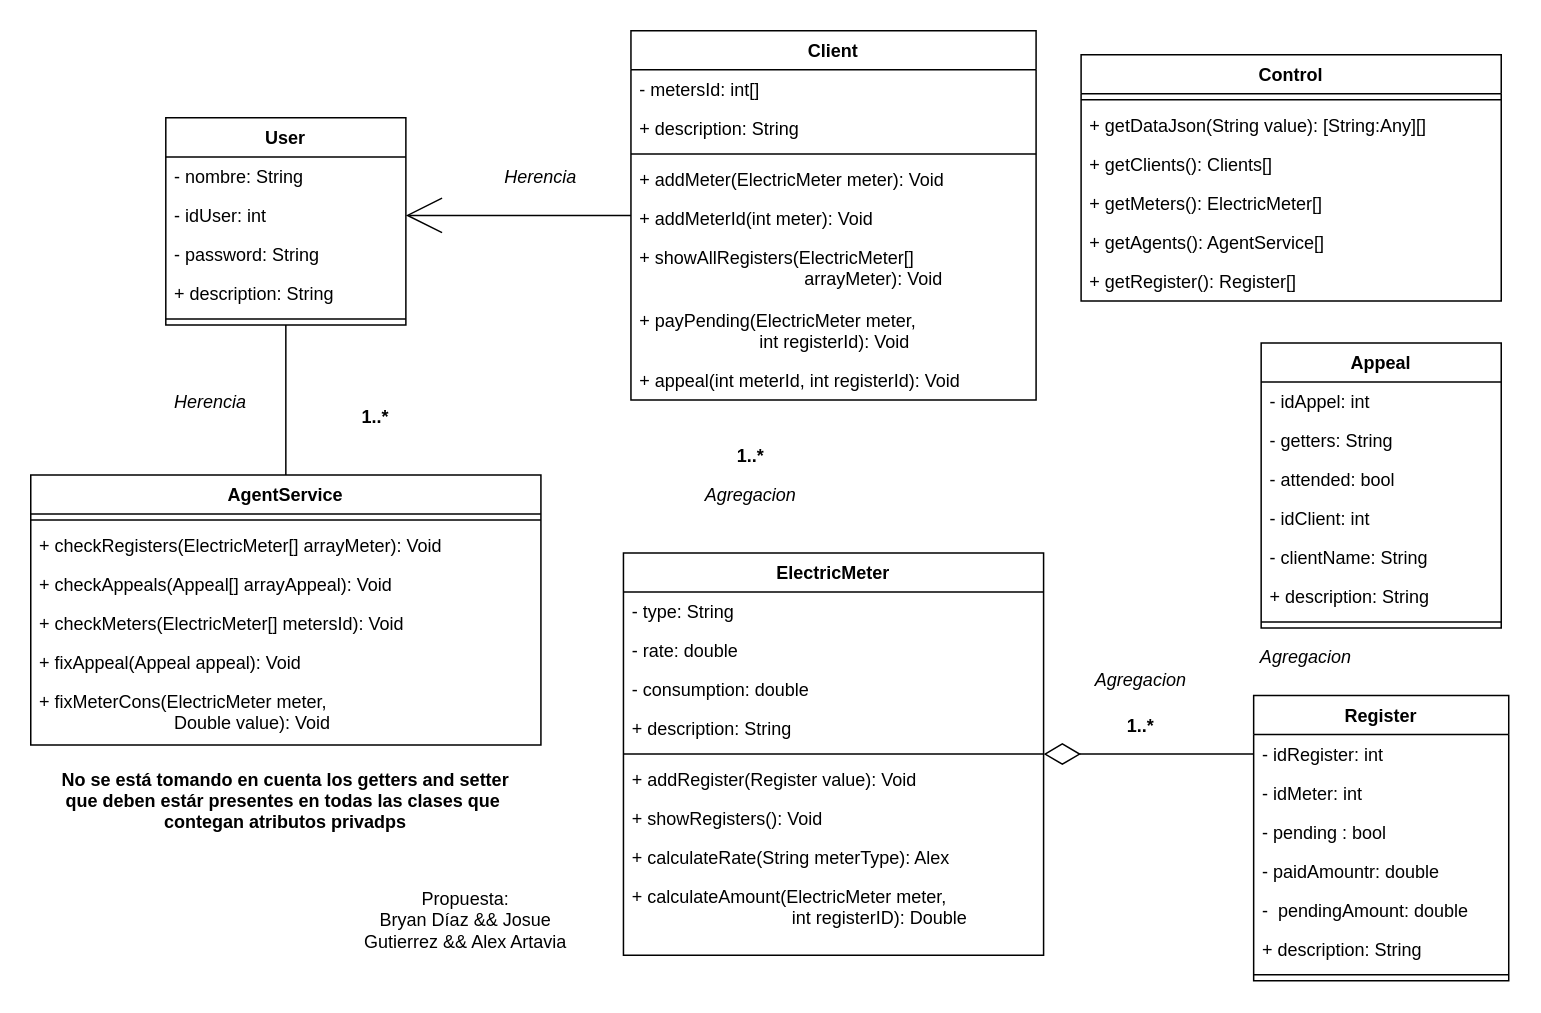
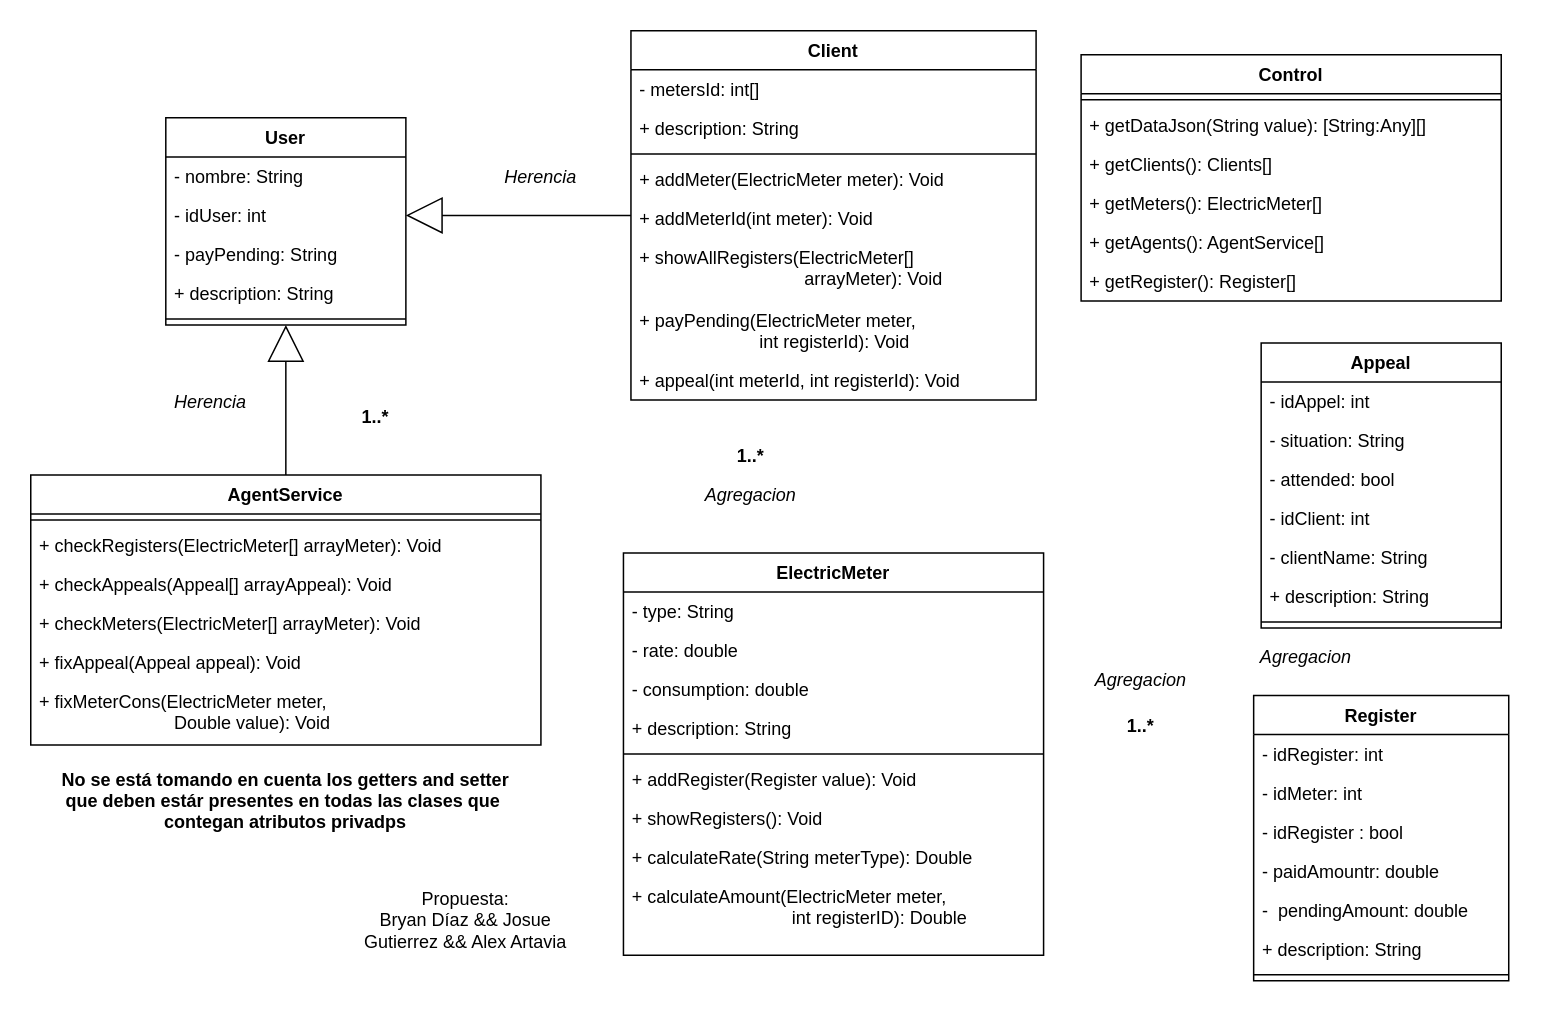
- <mxCell id="2" style="edgeStyle=orthogonalEdgeStyle;rounded=0;orthogonalLoop=1;jettySize=auto;html=1;entryX=1;entryY=0.5;entryDx=0;entryDy=0;endSize=22;endArrow=open;endFill=0;" parent="1" source="3" target="25" edge="1"><mxGeometry relative="1" as="geometry" /></mxCell>
+ <mxCell id="2" style="edgeStyle=orthogonalEdgeStyle;rounded=0;orthogonalLoop=1;jettySize=auto;html=1;entryX=1;entryY=0.5;entryDx=0;entryDy=0;endSize=22;endArrow=block;endFill=0;" parent="1" source="3" target="25" edge="1"><mxGeometry relative="1" as="geometry" /></mxCell>
- <mxCell id="26" value="- password: String" style="text;strokeColor=none;fillColor=none;align=left;verticalAlign=top;spacingLeft=4;spacingRight=4;overflow=hidden;rotatable=0;points=[[0,0.5],[1,0.5]];portConstraint=eastwest;" parent="23" vertex="1"><mxGeometry y="78" width="160" height="26" as="geometry" /></mxCell>
+ <mxCell id="26" value="- payPending: String" style="text;strokeColor=none;fillColor=none;align=left;verticalAlign=top;spacingLeft=4;spacingRight=4;overflow=hidden;rotatable=0;points=[[0,0.5],[1,0.5]];portConstraint=eastwest;" parent="23" vertex="1"><mxGeometry y="78" width="160" height="26" as="geometry" /></mxCell>
- <mxCell id="29" style="edgeStyle=orthogonalEdgeStyle;rounded=0;orthogonalLoop=1;jettySize=auto;html=1;entryX=0.5;entryY=1;entryDx=0;entryDy=0;endArrow=none;endFill=0;endSize=22;startArrow=none;" parent="1" source="45" target="23" edge="1"><mxGeometry relative="1" as="geometry"><mxPoint x="280" y="468" as="sourcePoint" /></mxGeometry></mxCell>
+ <mxCell id="29" style="edgeStyle=orthogonalEdgeStyle;rounded=0;orthogonalLoop=1;jettySize=auto;html=1;entryX=0.5;entryY=1;entryDx=0;entryDy=0;endArrow=block;endFill=0;endSize=22;startArrow=none;" parent="1" source="45" target="23" edge="1"><mxGeometry relative="1" as="geometry"><mxPoint x="280" y="468" as="sourcePoint" /></mxGeometry></mxCell>
- <mxCell id="54" value="- getters: String" style="text;strokeColor=none;fillColor=none;align=left;verticalAlign=top;spacingLeft=4;spacingRight=4;overflow=hidden;rotatable=0;points=[[0,0.5],[1,0.5]];portConstraint=eastwest;" parent="52" vertex="1"><mxGeometry y="52" width="160" height="26" as="geometry" /></mxCell>
+ <mxCell id="54" value="- situation: String" style="text;strokeColor=none;fillColor=none;align=left;verticalAlign=top;spacingLeft=4;spacingRight=4;overflow=hidden;rotatable=0;points=[[0,0.5],[1,0.5]];portConstraint=eastwest;" parent="52" vertex="1"><mxGeometry y="52" width="160" height="26" as="geometry" /></mxCell>
- <mxCell id="49" value="+ checkMeters(ElectricMeter[] metersId): Void" style="text;strokeColor=none;fillColor=none;align=left;verticalAlign=top;spacingLeft=4;spacingRight=4;overflow=hidden;rotatable=0;points=[[0,0.5],[1,0.5]];portConstraint=eastwest;" parent="45" vertex="1"><mxGeometry y="86" width="340" height="26" as="geometry" /></mxCell>
+ <mxCell id="49" value="+ checkMeters(ElectricMeter[] arrayMeter): Void" style="text;strokeColor=none;fillColor=none;align=left;verticalAlign=top;spacingLeft=4;spacingRight=4;overflow=hidden;rotatable=0;points=[[0,0.5],[1,0.5]];portConstraint=eastwest;" parent="45" vertex="1"><mxGeometry y="86" width="340" height="26" as="geometry" /></mxCell>
- <mxCell id="12" style="edgeStyle=orthogonalEdgeStyle;rounded=0;orthogonalLoop=1;jettySize=auto;html=1;endArrow=none;endFill=0;startSize=22;endSize=22;startArrow=diamondThin;startFill=0;" parent="1" source="13" target="31" edge="1"><mxGeometry relative="1" as="geometry" /></mxCell>
- <mxCell id="33" value="- pending : bool" style="text;strokeColor=none;fillColor=none;align=left;verticalAlign=top;spacingLeft=4;spacingRight=4;overflow=hidden;rotatable=0;points=[[0,0.5],[1,0.5]];portConstraint=eastwest;" parent="30" vertex="1"><mxGeometry y="78" width="170" height="26" as="geometry" /></mxCell>
+ <mxCell id="33" value="- idRegister : bool" style="text;strokeColor=none;fillColor=none;align=left;verticalAlign=top;spacingLeft=4;spacingRight=4;overflow=hidden;rotatable=0;points=[[0,0.5],[1,0.5]];portConstraint=eastwest;" parent="30" vertex="1"><mxGeometry y="78" width="170" height="26" as="geometry" /></mxCell>
- <mxCell id="21" value="+ calculateRate(String meterType): Alex" style="text;strokeColor=none;fillColor=none;align=left;verticalAlign=top;spacingLeft=4;spacingRight=4;overflow=hidden;rotatable=0;points=[[0,0.5],[1,0.5]];portConstraint=eastwest;" vertex="1" parent="13"><mxGeometry y="190" width="280" height="26" as="geometry" /></mxCell>
+ <mxCell id="21" value="+ calculateRate(String meterType): Double" style="text;strokeColor=none;fillColor=none;align=left;verticalAlign=top;spacingLeft=4;spacingRight=4;overflow=hidden;rotatable=0;points=[[0,0.5],[1,0.5]];portConstraint=eastwest;" vertex="1" parent="13"><mxGeometry y="190" width="280" height="26" as="geometry" /></mxCell>
